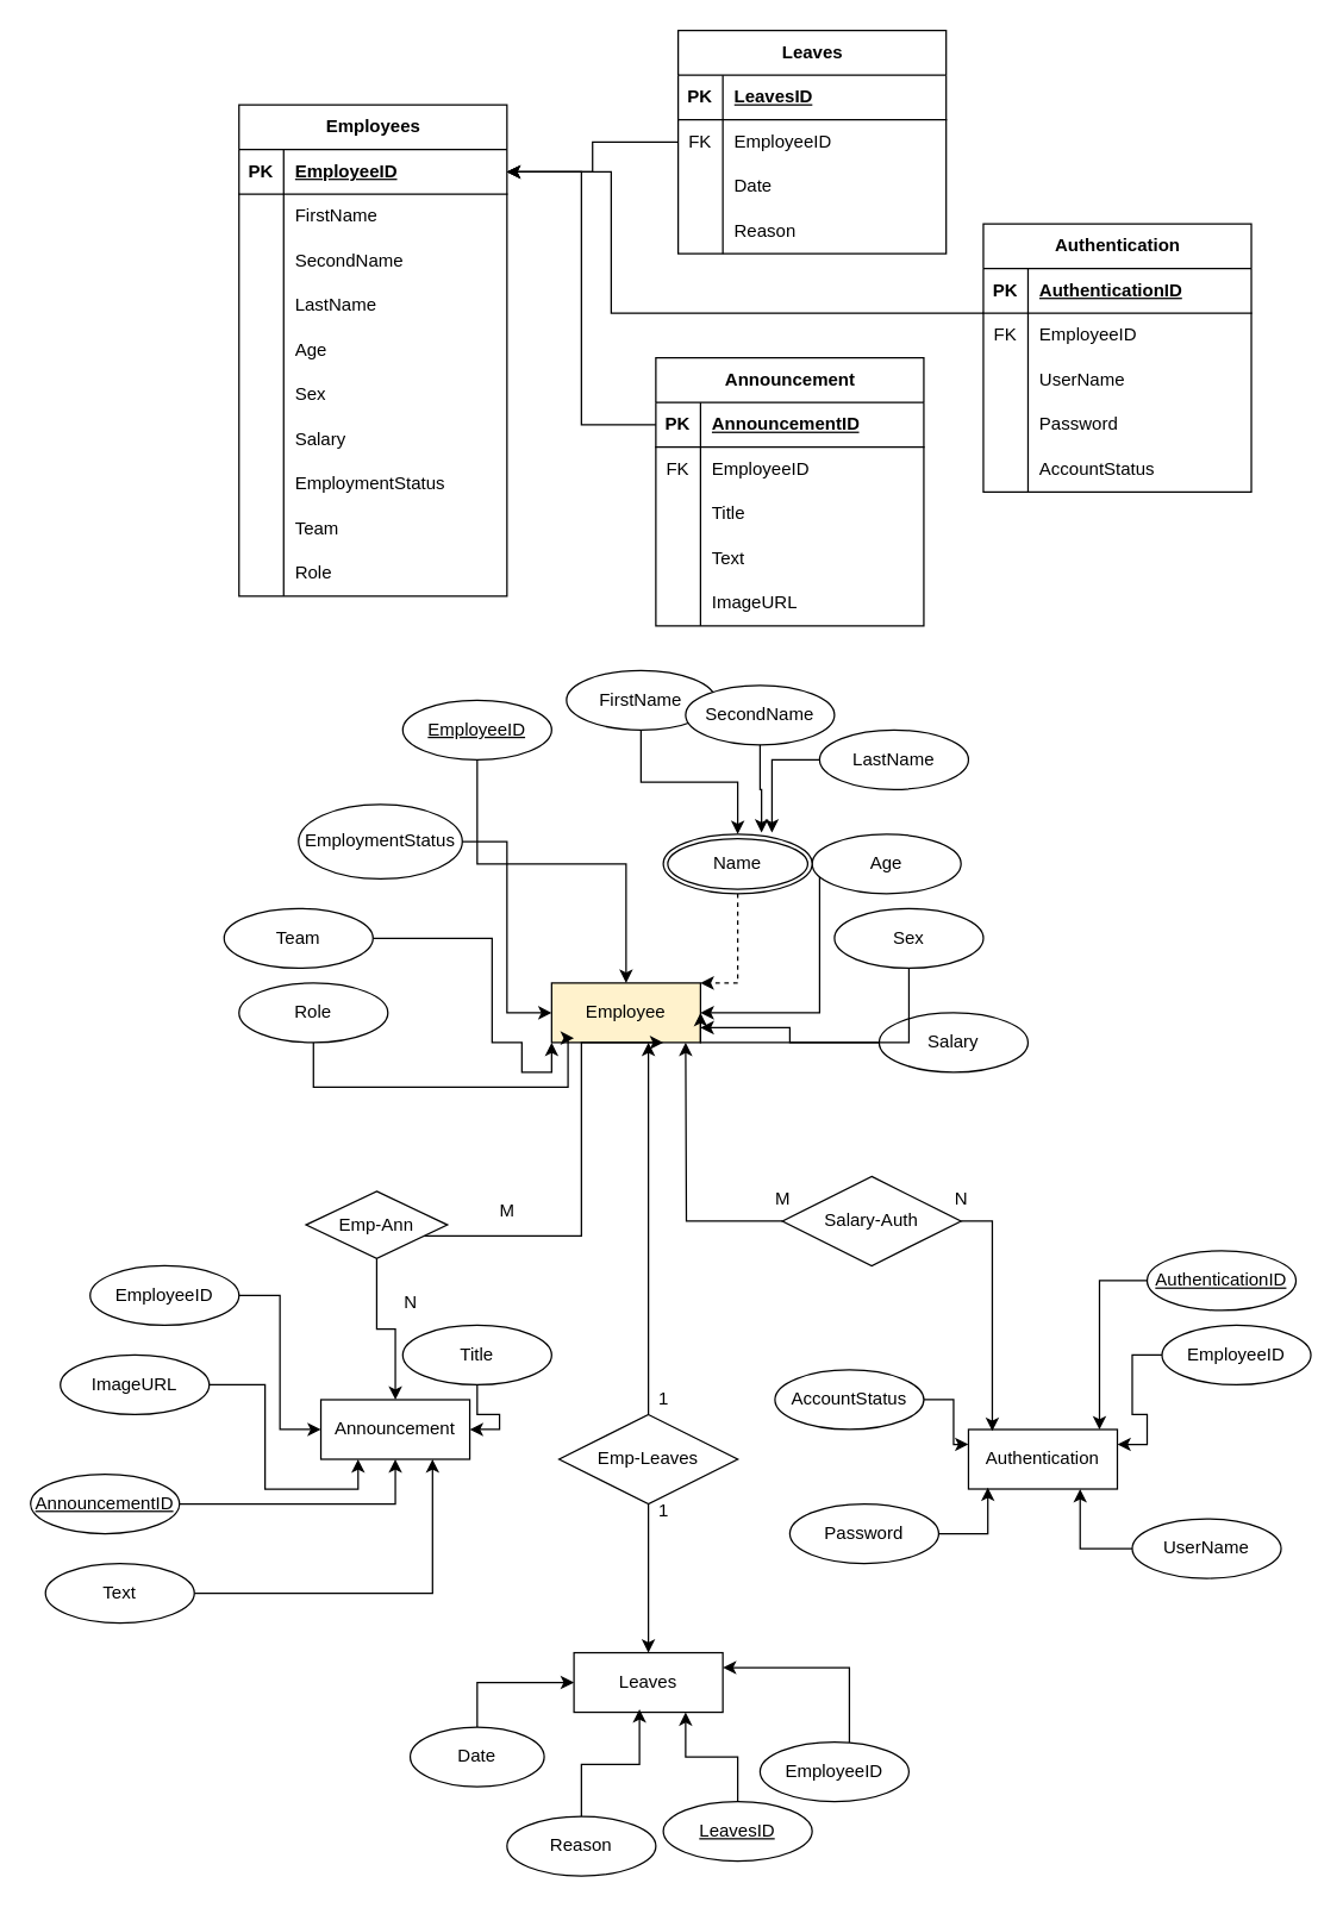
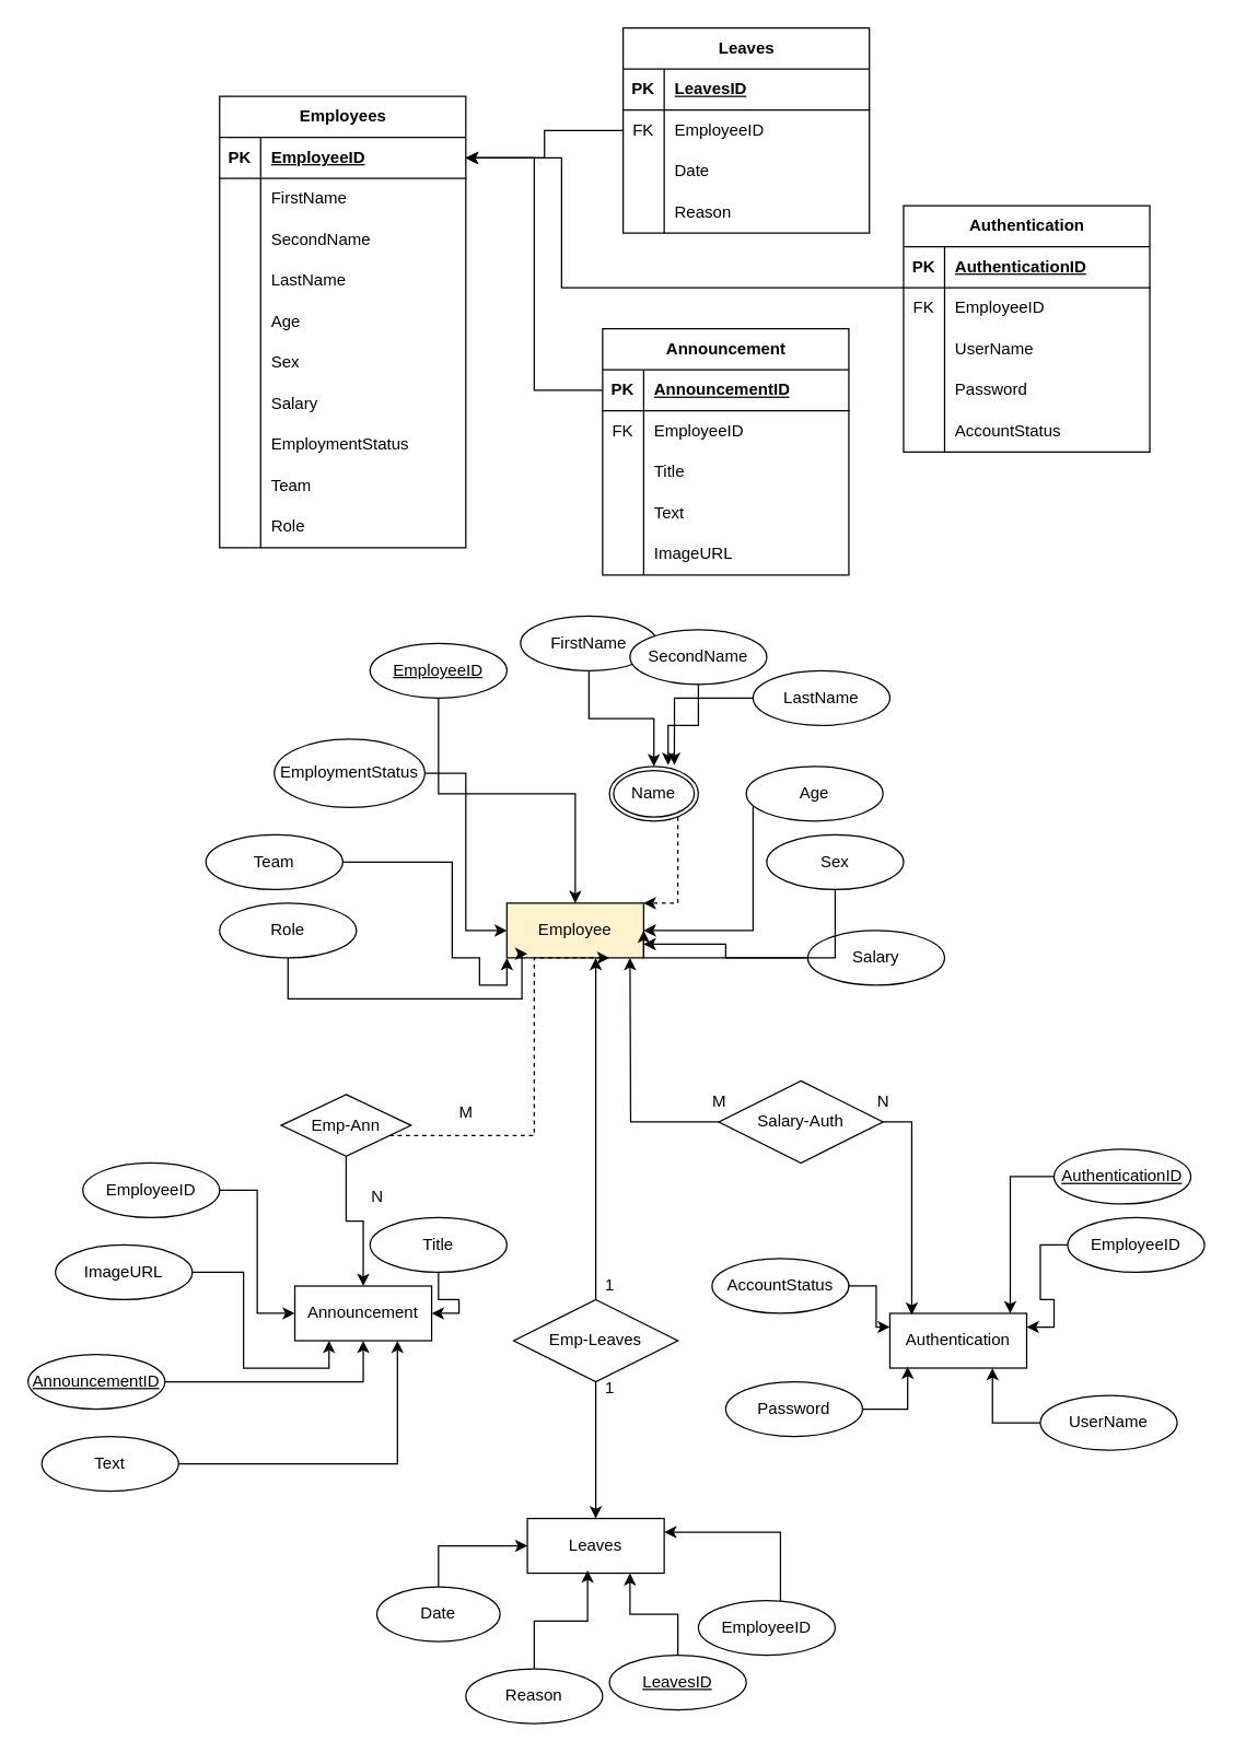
- <mxCell id="98" value="Name" style="ellipse;shape=doubleEllipse;margin=3;whiteSpace=wrap;html=1;align=center;" vertex="1" parent="1"><mxGeometry x="445" y="560" width="100" height="40" as="geometry" /></mxCell>
+ <mxCell id="98" value="Name" style="ellipse;shape=doubleEllipse;margin=3;whiteSpace=wrap;html=1;align=center;" vertex="1" parent="1"><mxGeometry x="445" y="560" width="65" height="40" as="geometry" /></mxCell>
- <mxCell id="134" style="edgeStyle=orthogonalEdgeStyle;rounded=0;orthogonalLoop=1;jettySize=auto;html=1;entryX=0.75;entryY=1;entryDx=0;entryDy=0;" edge="1" parent="1" source="136" target="81"><mxGeometry relative="1" as="geometry"><Array as="points"><mxPoint x="390" y="830" /><mxPoint x="390" y="700" /></Array></mxGeometry></mxCell>
+ <mxCell id="134" style="edgeStyle=orthogonalEdgeStyle;rounded=0;orthogonalLoop=1;jettySize=auto;html=1;entryX=0.75;entryY=1;entryDx=0;entryDy=0;dashed=1;" edge="1" parent="1" source="136" target="81"><mxGeometry relative="1" as="geometry"><Array as="points"><mxPoint x="390" y="830" /><mxPoint x="390" y="700" /></Array></mxGeometry></mxCell>
